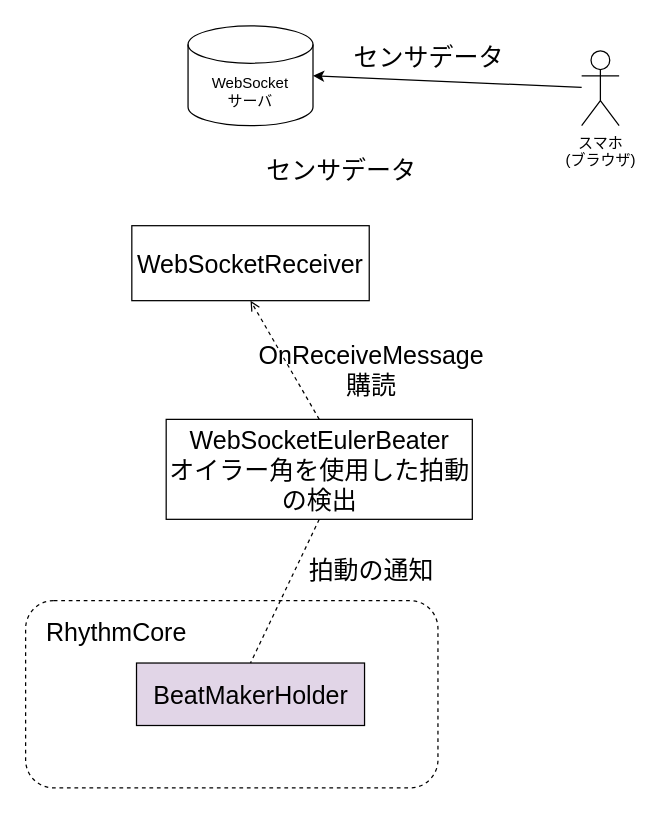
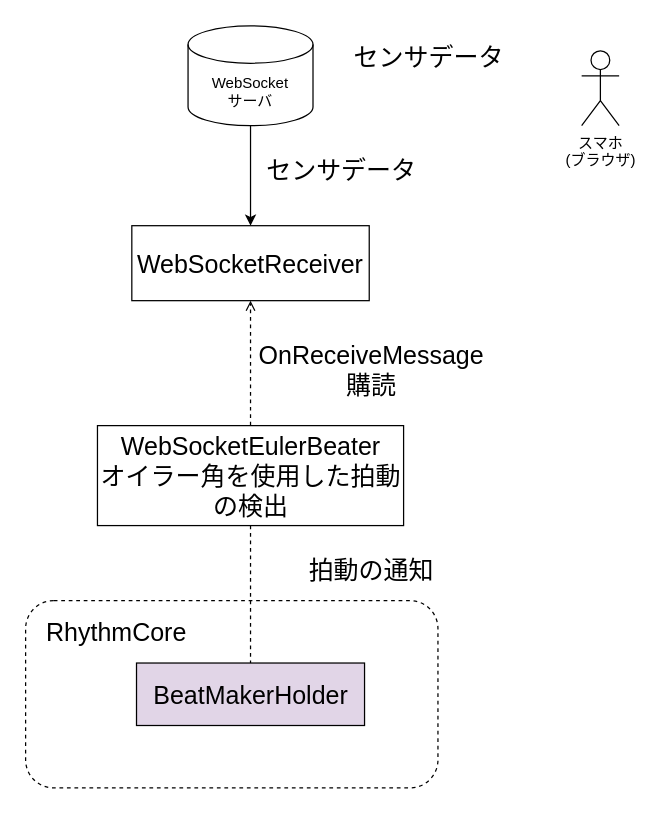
- <mxCell id="5" value="" style="endArrow=classic;html=1;rounded=0;entryX=1;entryY=0.5;entryDx=0;entryDy=0;entryPerimeter=0;" edge="1" parent="1" source="4" target="3"><mxGeometry width="50" height="50" relative="1" as="geometry"><mxPoint x="230" y="230" as="sourcePoint" /><mxPoint x="280" y="180" as="targetPoint" /></mxGeometry></mxCell>
+ <mxCell id="7" value="" style="endArrow=classic;html=1;rounded=0;fontSize=20;exitX=0.5;exitY=1;exitDx=0;exitDy=0;exitPerimeter=0;entryX=0.5;entryY=0;entryDx=0;entryDy=0;" edge="1" parent="1" source="3" target="6"><mxGeometry width="50" height="50" relative="1" as="geometry"><mxPoint x="110" y="310" as="sourcePoint" /><mxPoint x="160" y="260" as="targetPoint" /></mxGeometry></mxCell>
- <mxCell id="10" value="&lt;font style=&quot;font-size: 20px;&quot;&gt;WebSocketEulerBeater&lt;br&gt;オイラー角を使用した拍動の検出&lt;br&gt;&lt;/font&gt;" style="rounded=0;whiteSpace=wrap;html=1;" vertex="1" parent="1"><mxGeometry x="132.5" y="335" width="245" height="80" as="geometry" /></mxCell>
+ <mxCell id="10" value="&lt;font style=&quot;font-size: 20px;&quot;&gt;WebSocketEulerBeater&lt;br&gt;オイラー角を使用した拍動の検出&lt;br&gt;&lt;/font&gt;" style="rounded=0;whiteSpace=wrap;html=1;" vertex="1" parent="1"><mxGeometry x="77.5" y="340" width="245" height="80" as="geometry" /></mxCell>
